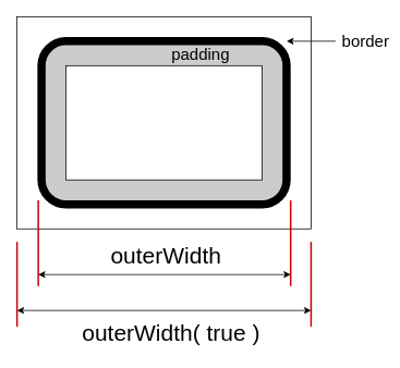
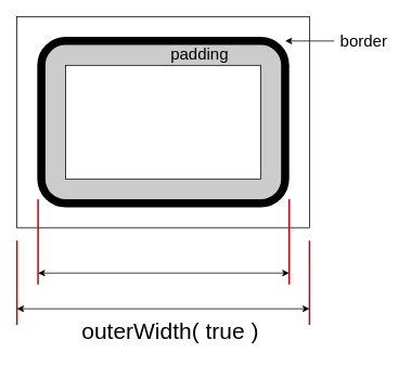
- <mxCell id="8" value="outerWidth" style="text;html=1;resizable=0;points=[];autosize=1;align=left;verticalAlign=top;spacingTop=-4;fontSize=28;" parent="1" vertex="1"><mxGeometry x="133" y="294" width="150" height="40" as="geometry" /></mxCell>
